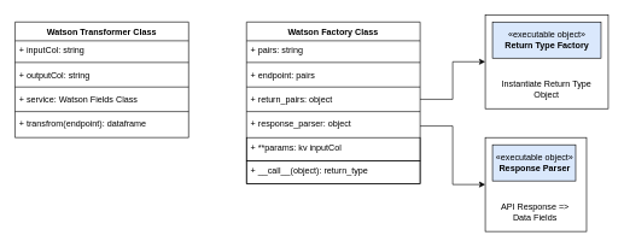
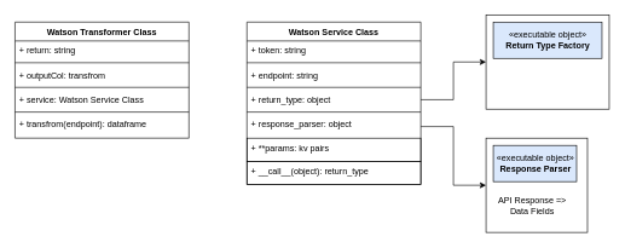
- <mxCell id="18" value="Watson Factory Class" style="swimlane;fontStyle=1;align=center;verticalAlign=top;childLayout=stackLayout;horizontal=1;startSize=26;horizontalStack=0;resizeParent=1;resizeParentMax=0;resizeLast=0;collapsible=1;marginBottom=0;" vertex="1" parent="1"><mxGeometry x="340" y="30" width="240" height="224" as="geometry"><mxRectangle x="280" y="110" width="180" height="26" as="alternateBounds" /></mxGeometry></mxCell>
+ <mxCell id="18" value="Watson Service Class" style="swimlane;fontStyle=1;align=center;verticalAlign=top;childLayout=stackLayout;horizontal=1;startSize=26;horizontalStack=0;resizeParent=1;resizeParentMax=0;resizeLast=0;collapsible=1;marginBottom=0;" vertex="1" parent="1"><mxGeometry x="340" y="30" width="240" height="224" as="geometry"><mxRectangle x="280" y="110" width="180" height="26" as="alternateBounds" /></mxGeometry></mxCell>
- <mxCell id="9" value="+ inputCol: string" style="text;strokeColor=none;fillColor=none;align=left;verticalAlign=top;spacingLeft=4;spacingRight=4;overflow=hidden;rotatable=0;points=[[0,0.5],[1,0.5]];portConstraint=eastwest;" vertex="1" parent="8"><mxGeometry y="26" width="240" height="26" as="geometry" /></mxCell>
+ <mxCell id="9" value="+ return: string" style="text;strokeColor=none;fillColor=none;align=left;verticalAlign=top;spacingLeft=4;spacingRight=4;overflow=hidden;rotatable=0;points=[[0,0.5],[1,0.5]];portConstraint=eastwest;" vertex="1" parent="8"><mxGeometry y="26" width="240" height="26" as="geometry" /></mxCell>
- <mxCell id="19" value="+ pairs: string" style="text;strokeColor=none;fillColor=none;align=left;verticalAlign=top;spacingLeft=4;spacingRight=4;overflow=hidden;rotatable=0;points=[[0,0.5],[1,0.5]];portConstraint=eastwest;" vertex="1" parent="18"><mxGeometry y="26" width="240" height="26" as="geometry" /></mxCell>
+ <mxCell id="19" value="+ token: string" style="text;strokeColor=none;fillColor=none;align=left;verticalAlign=top;spacingLeft=4;spacingRight=4;overflow=hidden;rotatable=0;points=[[0,0.5],[1,0.5]];portConstraint=eastwest;" vertex="1" parent="18"><mxGeometry y="26" width="240" height="26" as="geometry" /></mxCell>
- <mxCell id="11" value="+ outputCol: string&#10;" style="text;strokeColor=none;fillColor=none;align=left;verticalAlign=top;spacingLeft=4;spacingRight=4;overflow=hidden;rotatable=0;points=[[0,0.5],[1,0.5]];portConstraint=eastwest;" vertex="1" parent="8"><mxGeometry y="60" width="240" height="26" as="geometry" /></mxCell>
+ <mxCell id="11" value="+ outputCol: transfrom&#10;" style="text;strokeColor=none;fillColor=none;align=left;verticalAlign=top;spacingLeft=4;spacingRight=4;overflow=hidden;rotatable=0;points=[[0,0.5],[1,0.5]];portConstraint=eastwest;" vertex="1" parent="8"><mxGeometry y="60" width="240" height="26" as="geometry" /></mxCell>
- <mxCell id="21" value="+ endpoint: pairs" style="text;strokeColor=none;fillColor=none;align=left;verticalAlign=top;spacingLeft=4;spacingRight=4;overflow=hidden;rotatable=0;points=[[0,0.5],[1,0.5]];portConstraint=eastwest;" vertex="1" parent="18"><mxGeometry y="60" width="240" height="26" as="geometry" /></mxCell>
+ <mxCell id="21" value="+ endpoint: string" style="text;strokeColor=none;fillColor=none;align=left;verticalAlign=top;spacingLeft=4;spacingRight=4;overflow=hidden;rotatable=0;points=[[0,0.5],[1,0.5]];portConstraint=eastwest;" vertex="1" parent="18"><mxGeometry y="60" width="240" height="26" as="geometry" /></mxCell>
- <mxCell id="7" value="Instantiate Return Type Object" style="text;html=1;strokeColor=none;fillColor=none;align=center;verticalAlign=middle;whiteSpace=wrap;rounded=0;" vertex="1" parent="1"><mxGeometry x="680" y="98" width="150" height="50" as="geometry" /></mxCell>
- <mxCell id="13" value="+ service: Watson Fields Class" style="text;strokeColor=none;fillColor=none;align=left;verticalAlign=top;spacingLeft=4;spacingRight=4;overflow=hidden;rotatable=0;points=[[0,0.5],[1,0.5]];portConstraint=eastwest;" vertex="1" parent="8"><mxGeometry y="94" width="240" height="26" as="geometry" /></mxCell>
+ <mxCell id="13" value="+ service: Watson Service Class" style="text;strokeColor=none;fillColor=none;align=left;verticalAlign=top;spacingLeft=4;spacingRight=4;overflow=hidden;rotatable=0;points=[[0,0.5],[1,0.5]];portConstraint=eastwest;" vertex="1" parent="8"><mxGeometry y="94" width="240" height="26" as="geometry" /></mxCell>
- <mxCell id="23" value="+ return_pairs: object" style="text;strokeColor=none;fillColor=none;align=left;verticalAlign=top;spacingLeft=4;spacingRight=4;overflow=hidden;rotatable=0;points=[[0,0.5],[1,0.5]];portConstraint=eastwest;" vertex="1" parent="18"><mxGeometry y="94" width="240" height="26" as="geometry" /></mxCell>
+ <mxCell id="23" value="+ return_type: object" style="text;strokeColor=none;fillColor=none;align=left;verticalAlign=top;spacingLeft=4;spacingRight=4;overflow=hidden;rotatable=0;points=[[0,0.5],[1,0.5]];portConstraint=eastwest;" vertex="1" parent="18"><mxGeometry y="94" width="240" height="26" as="geometry" /></mxCell>
- <mxCell id="26" value="+ **params: kv inputCol" style="text;strokeColor=#000000;fillColor=none;align=left;verticalAlign=top;spacingLeft=4;spacingRight=4;overflow=hidden;rotatable=0;points=[[0,0.5],[1,0.5]];portConstraint=eastwest;" vertex="1" parent="18"><mxGeometry y="160" width="240" height="32" as="geometry" /></mxCell>
+ <mxCell id="26" value="+ **params: kv pairs" style="text;strokeColor=#000000;fillColor=none;align=left;verticalAlign=top;spacingLeft=4;spacingRight=4;overflow=hidden;rotatable=0;points=[[0,0.5],[1,0.5]];portConstraint=eastwest;" vertex="1" parent="18"><mxGeometry y="160" width="240" height="32" as="geometry" /></mxCell>
- <mxCell id="6" value="API Response =&amp;gt; Data Fields" style="text;html=1;strokeColor=none;fillColor=none;align=center;verticalAlign=middle;whiteSpace=wrap;rounded=0;" vertex="1" parent="1"><mxGeometry x="679" y="268" width="120" height="50" as="geometry" /></mxCell>
+ <mxCell id="6" value="API Response =&amp;gt; Data Fields" style="text;html=1;strokeColor=none;fillColor=none;align=center;verticalAlign=middle;whiteSpace=wrap;rounded=0;" vertex="1" parent="1"><mxGeometry x="674" y="258" width="120" height="50" as="geometry" /></mxCell>
